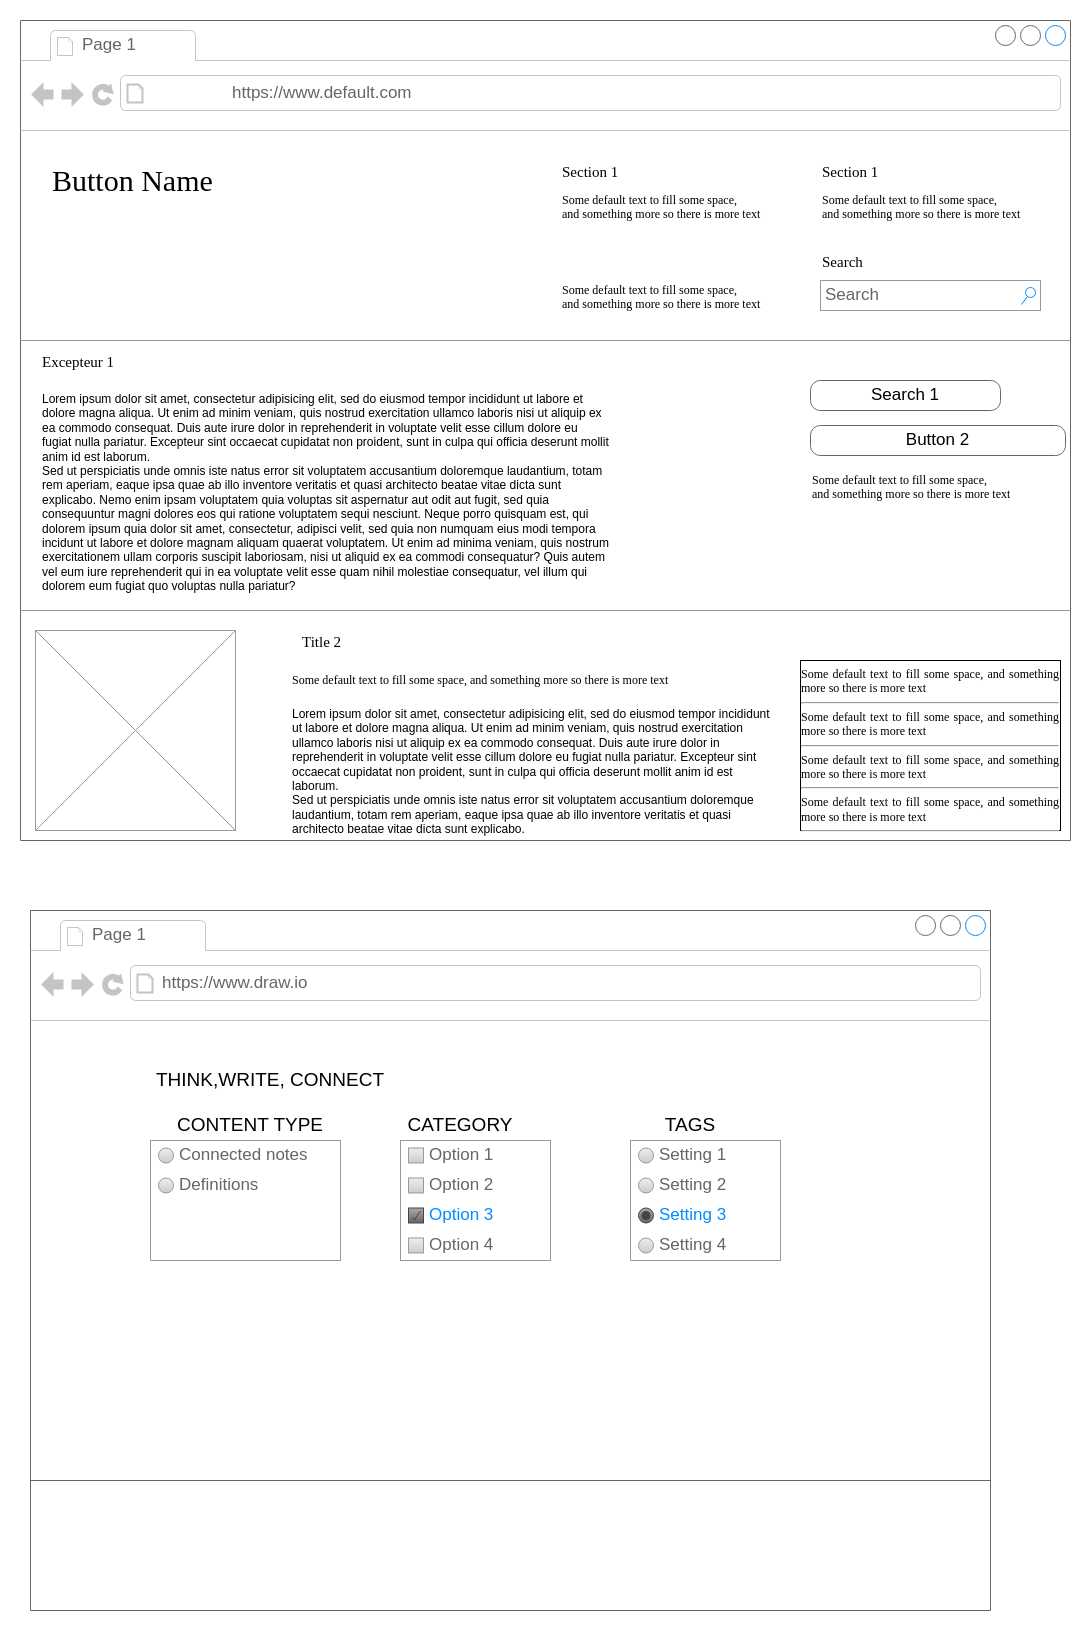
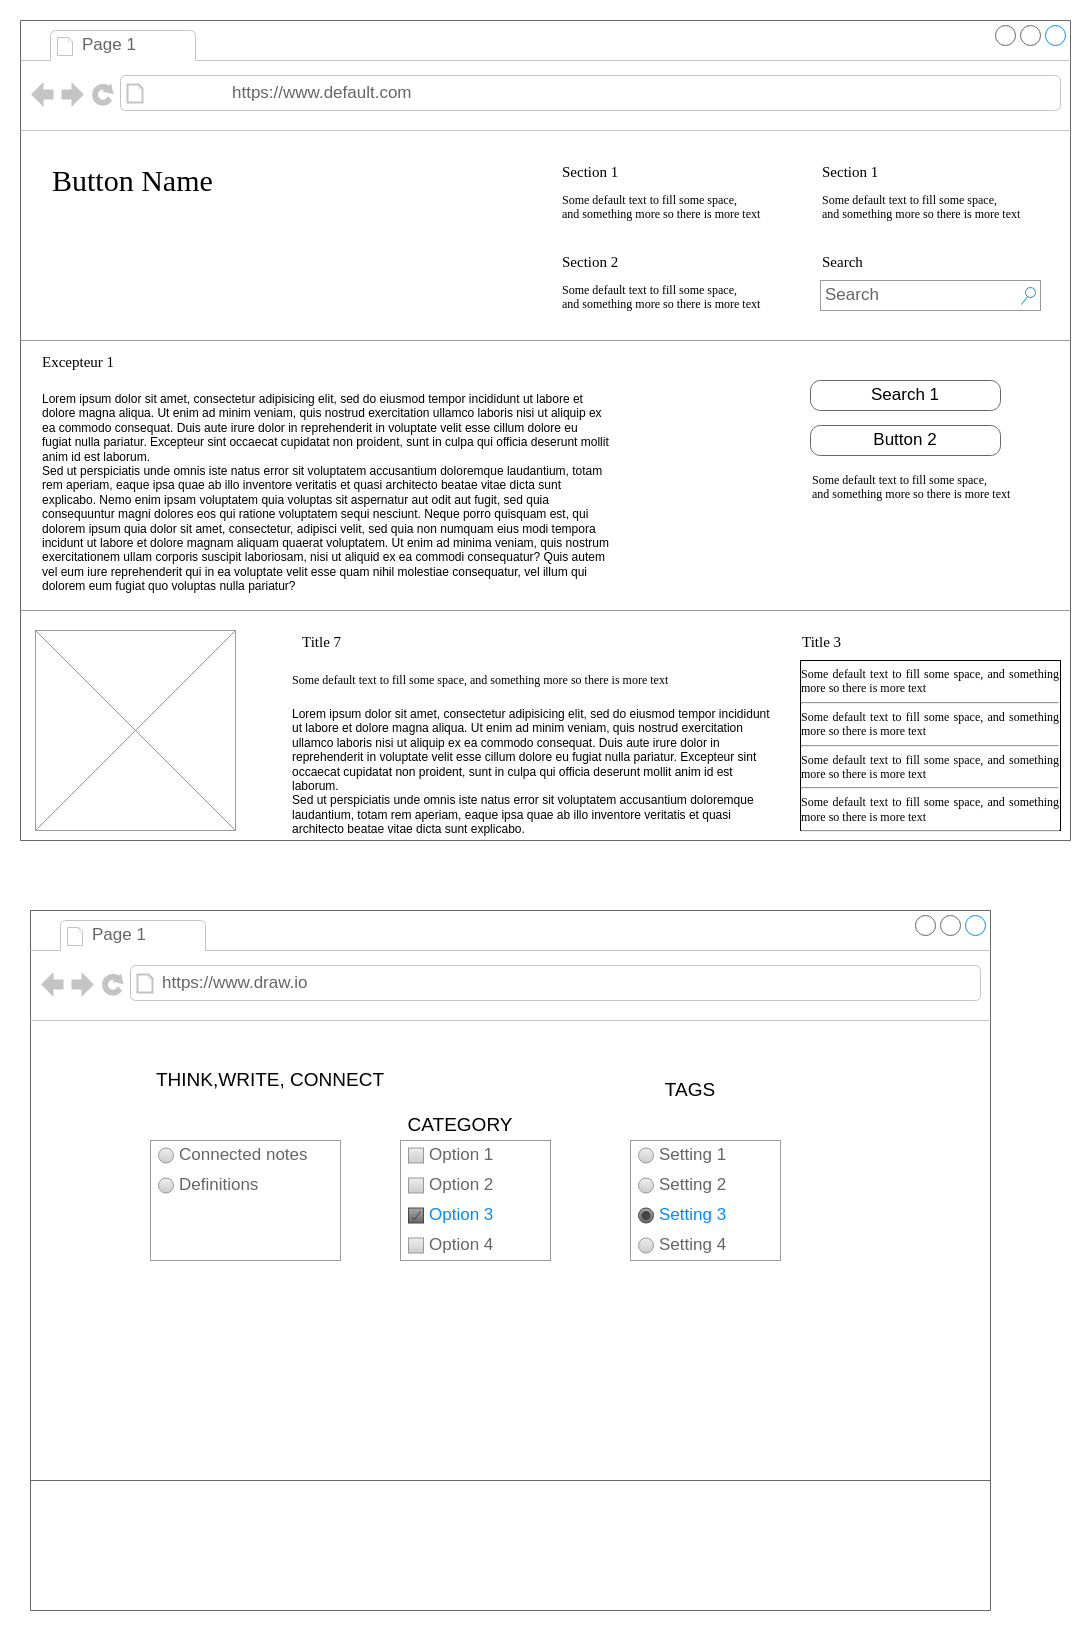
+ <mxCell id="8" value="Section 2" style="text;html=1;points=[];align=left;verticalAlign=top;spacingTop=-4;fontSize=15;fontFamily=Verdana" parent="2" vertex="1"><mxGeometry x="540" y="230" width="170" height="30" as="geometry" /></mxCell>
- <mxCell id="18" value="Button 2" style="strokeWidth=1;shadow=0;dashed=0;align=center;html=1;shape=mxgraph.mockup.buttons.button;strokeColor=#666666;mainText=;buttonStyle=round;fontSize=17;fontStyle=0;fillColor=none;whiteSpace=wrap;rounded=0;labelBackgroundColor=none;" parent="2" vertex="1"><mxGeometry x="790" y="405" width="255" height="30" as="geometry" /></mxCell>
+ <mxCell id="18" value="Button 2" style="strokeWidth=1;shadow=0;dashed=0;align=center;html=1;shape=mxgraph.mockup.buttons.button;strokeColor=#666666;mainText=;buttonStyle=round;fontSize=17;fontStyle=0;fillColor=none;whiteSpace=wrap;rounded=0;labelBackgroundColor=none;" parent="2" vertex="1"><mxGeometry x="790" y="405" width="190" height="30" as="geometry" /></mxCell>
- <mxCell id="22" value="Title 2" style="text;html=1;points=[];align=left;verticalAlign=top;spacingTop=-4;fontSize=15;fontFamily=Verdana" parent="2" vertex="1"><mxGeometry x="280" y="610" width="170" height="30" as="geometry" /></mxCell>
+ <mxCell id="22" value="Title 7" style="text;html=1;points=[];align=left;verticalAlign=top;spacingTop=-4;fontSize=15;fontFamily=Verdana" parent="2" vertex="1"><mxGeometry x="280" y="610" width="170" height="30" as="geometry" /></mxCell>
+ <mxCell id="23" value="Title 3" style="text;html=1;points=[];align=left;verticalAlign=top;spacingTop=-4;fontSize=15;fontFamily=Verdana" parent="2" vertex="1"><mxGeometry x="780" y="610" width="170" height="30" as="geometry" /></mxCell>
- <mxCell id="66" value="CONTENT TYPE" style="text;html=1;strokeColor=none;fillColor=none;align=center;verticalAlign=middle;whiteSpace=wrap;rounded=0;fontSize=19;" vertex="1" parent="46"><mxGeometry x="140" y="200" width="160" height="30" as="geometry" /></mxCell>
- <mxCell id="65" value="TAGS" style="text;html=1;strokeColor=none;fillColor=none;align=center;verticalAlign=middle;whiteSpace=wrap;rounded=0;fontSize=19;" vertex="1" parent="46"><mxGeometry x="630" y="200" width="60" height="30" as="geometry" /></mxCell>
+ <mxCell id="65" value="TAGS" style="text;html=1;strokeColor=none;fillColor=none;align=center;verticalAlign=middle;whiteSpace=wrap;rounded=0;fontSize=19;" vertex="1" parent="46"><mxGeometry x="630" y="165" width="60" height="30" as="geometry" /></mxCell>
